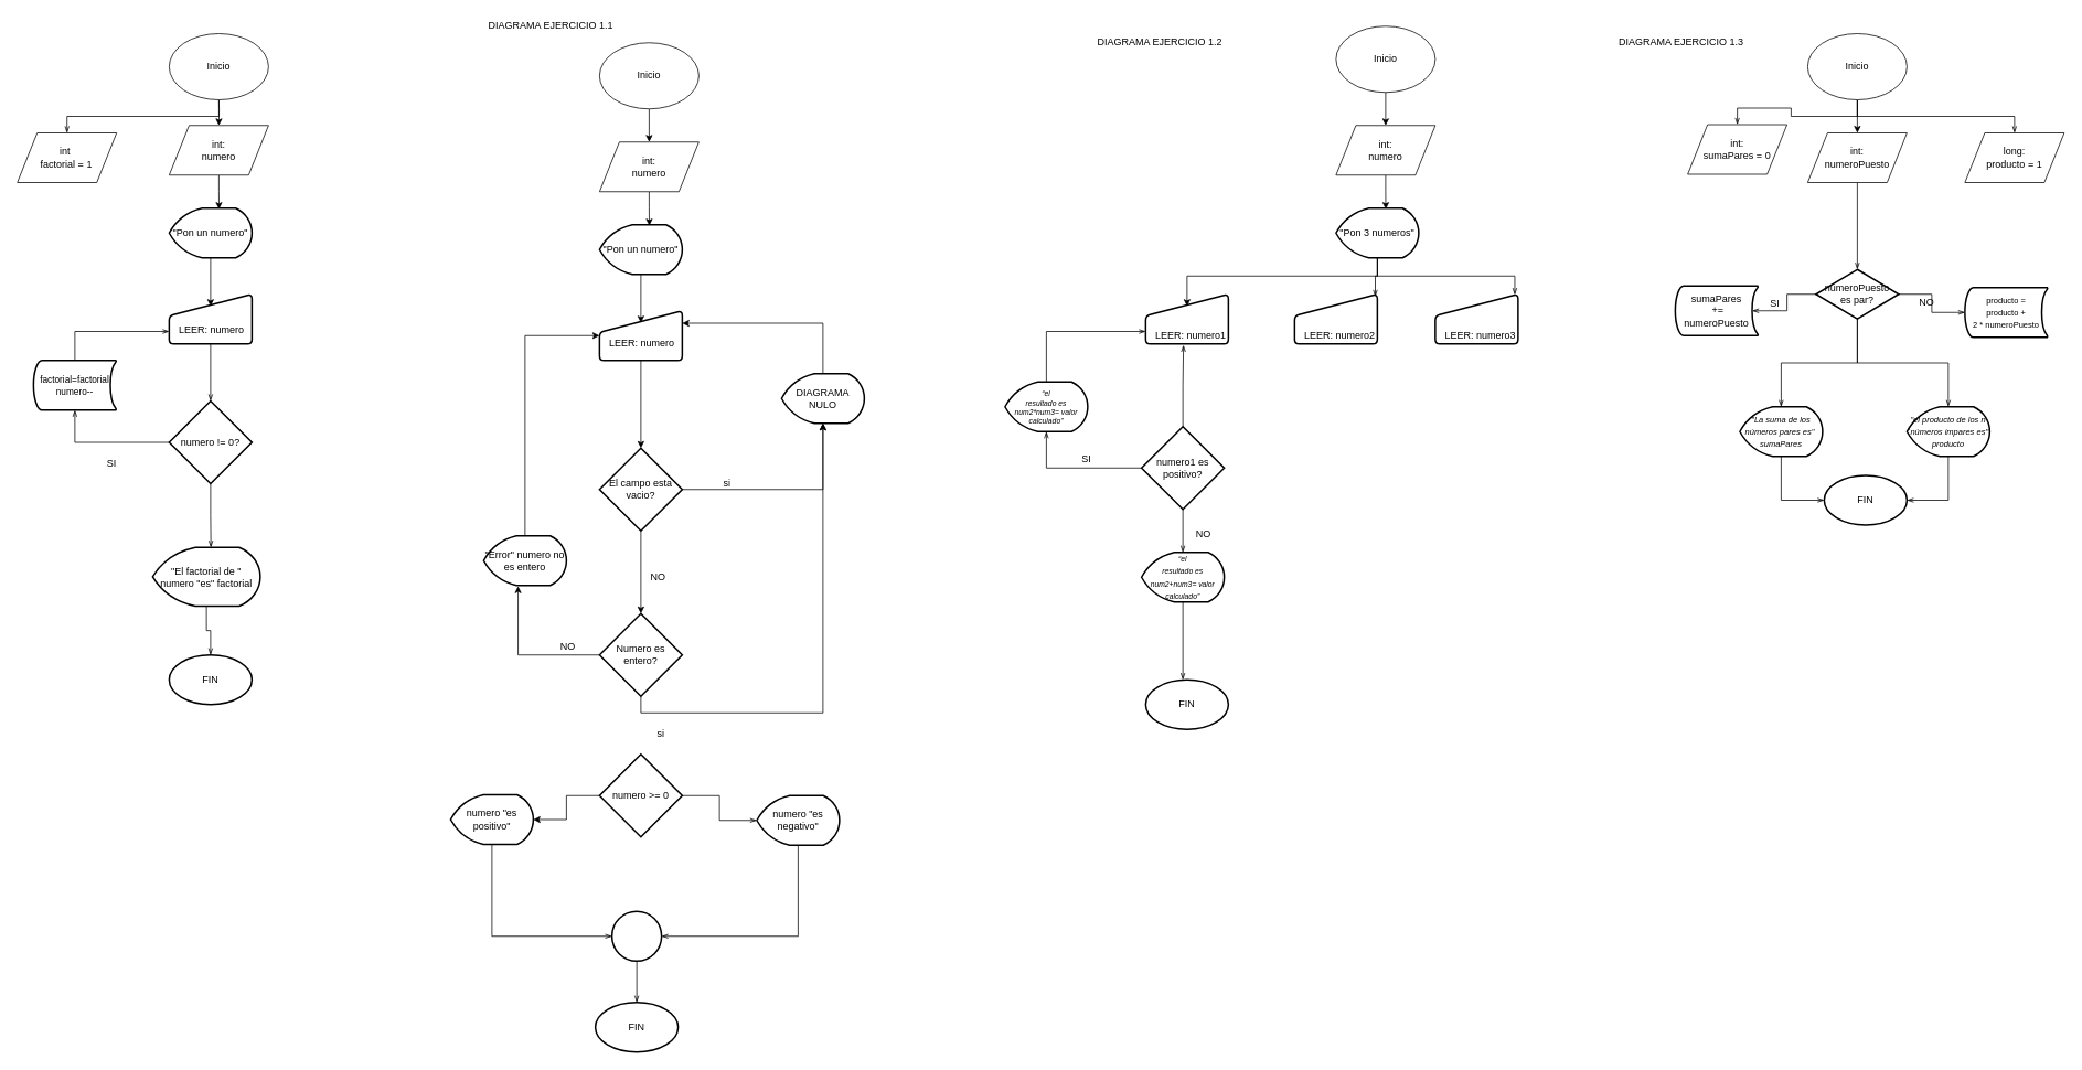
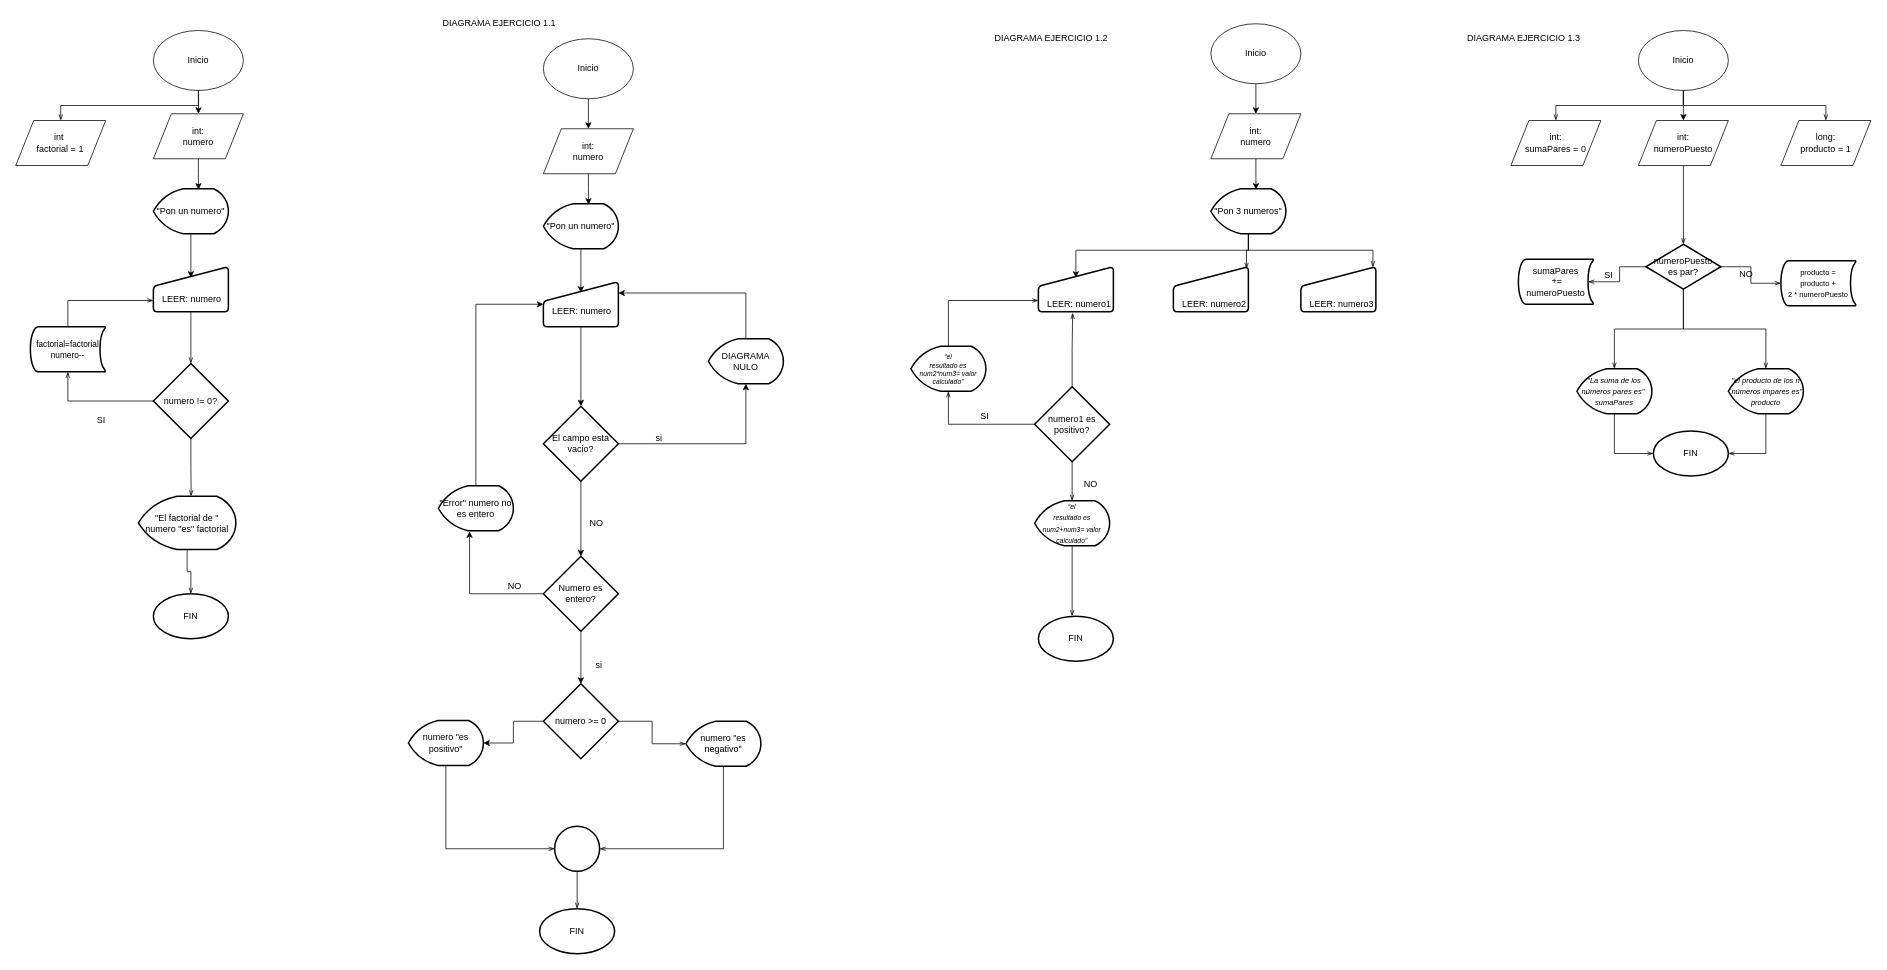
- <mxCell id="68" value="int:&lt;br&gt;sumaPares = 0" style="shape=parallelogram;perimeter=parallelogramPerimeter;whiteSpace=wrap;html=1;" vertex="1" parent="1"><mxGeometry x="2039" y="150" width="120" height="60" as="geometry" /></mxCell>
+ <mxCell id="68" value="int:&lt;br&gt;sumaPares = 0" style="shape=parallelogram;perimeter=parallelogramPerimeter;whiteSpace=wrap;html=1;" vertex="1" parent="1"><mxGeometry x="2014" y="160" width="120" height="60" as="geometry" /></mxCell>
- <mxCell id="18" style="edgeStyle=orthogonalEdgeStyle;rounded=0;orthogonalLoop=1;jettySize=auto;html=1;exitX=0.5;exitY=1;exitDx=0;exitDy=0;exitPerimeter=0;" edge="1" parent="1" source="19" target="15"><mxGeometry relative="1" as="geometry" /></mxCell>
+ <mxCell id="18" style="edgeStyle=orthogonalEdgeStyle;rounded=0;orthogonalLoop=1;jettySize=auto;html=1;exitX=0.5;exitY=1;exitDx=0;exitDy=0;exitPerimeter=0;" edge="1" parent="1" source="19" target="26"><mxGeometry relative="1" as="geometry" /></mxCell>
